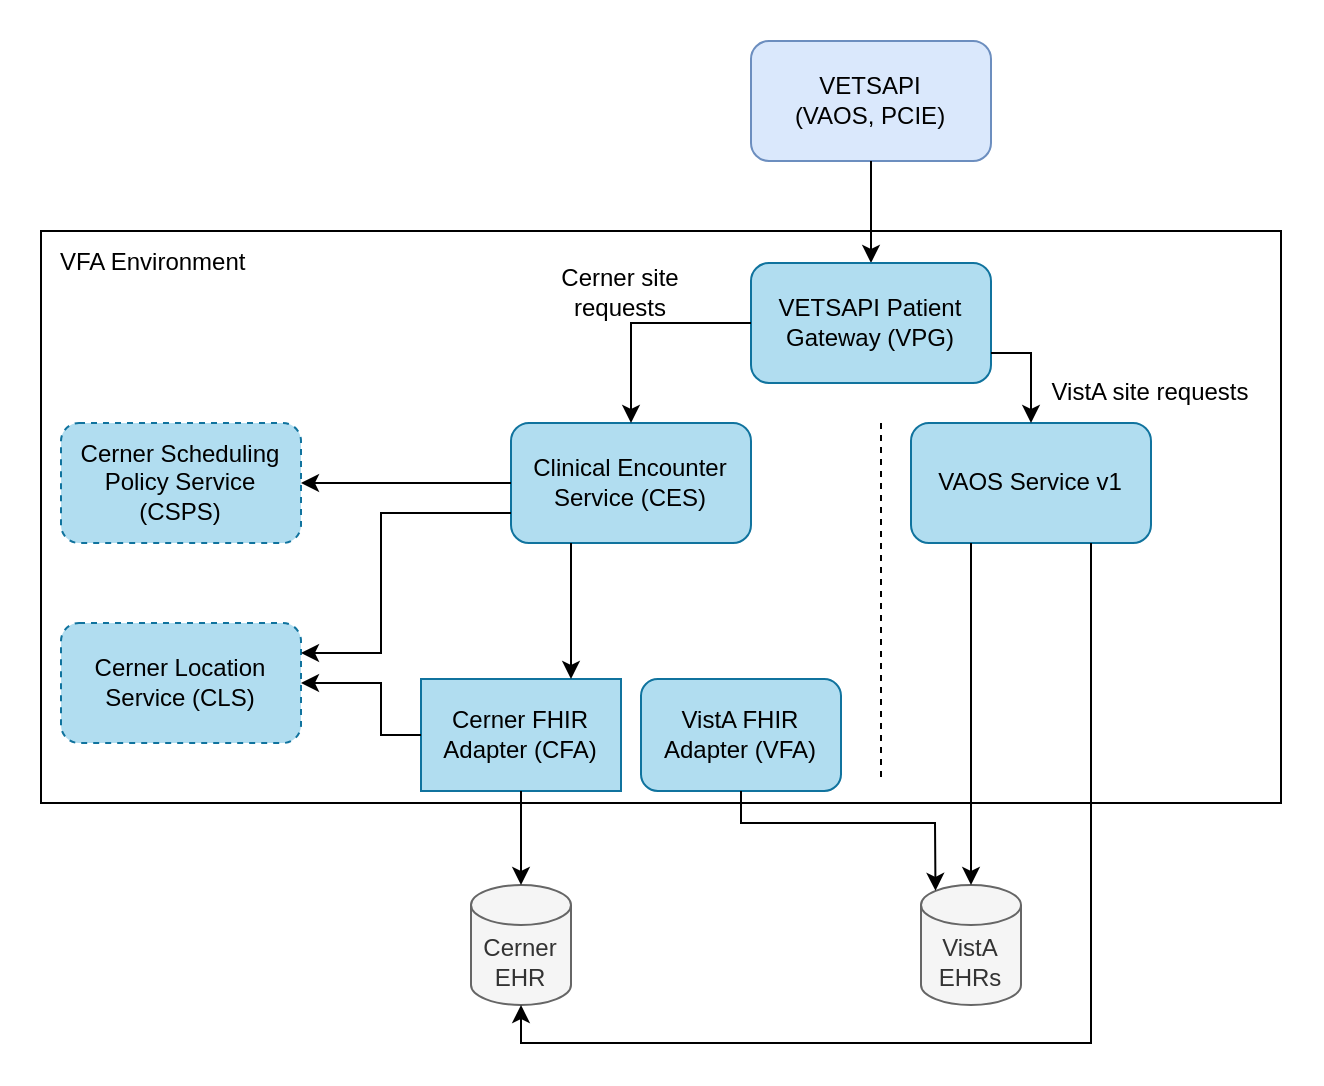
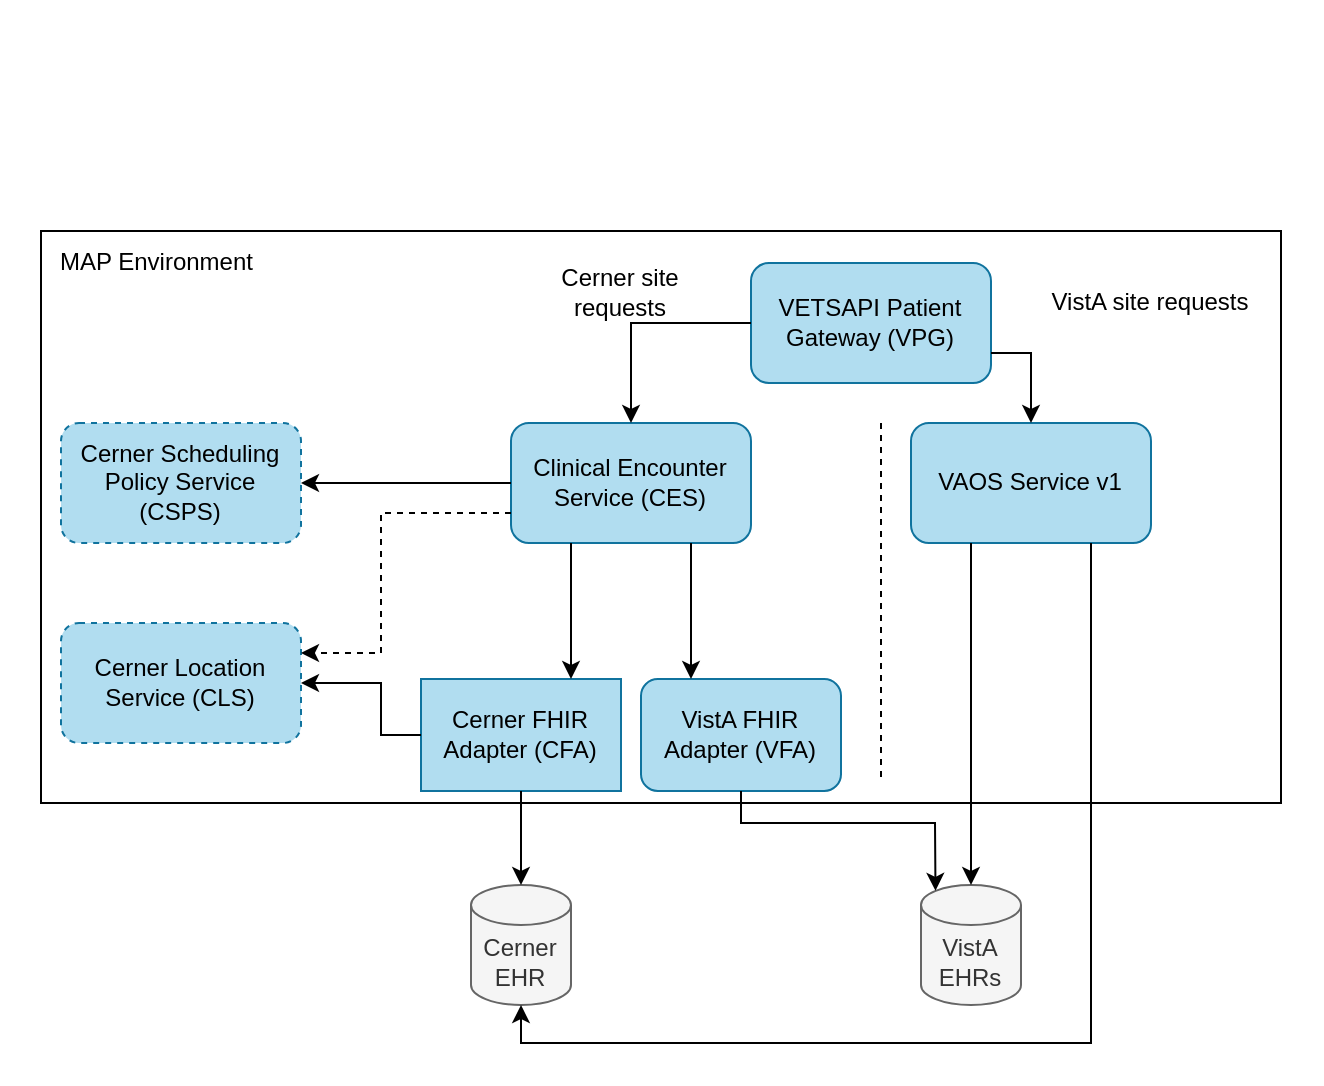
- <mxCell id="4" value="&lt;div&gt;VETSAPI&lt;br&gt;(VAOS, PCIE)&lt;br&gt;&lt;/div&gt;" style="rounded=1;whiteSpace=wrap;html=1;fillColor=#dae8fc;strokeColor=#6c8ebf;" vertex="1" parent="1"><mxGeometry x="375" y="20" width="120" height="60" as="geometry" /></mxCell>
- <mxCell id="7" value="" style="endArrow=classic;html=1;rounded=0;exitX=0.5;exitY=1;exitDx=0;exitDy=0;entryX=0.5;entryY=0;entryDx=0;entryDy=0;" edge="1" parent="1" source="4" target="19"><mxGeometry width="50" height="50" relative="1" as="geometry"><mxPoint x="290" y="361" as="sourcePoint" /><mxPoint x="340" y="311" as="targetPoint" /></mxGeometry></mxCell>
- <mxCell id="2" value="&lt;div&gt;VFA Environment&lt;/div&gt;" style="rounded=0;whiteSpace=wrap;html=1;fillColor=none;align=left;verticalAlign=top;spacingTop=4;spacing=0;spacingLeft=10;" vertex="1" parent="1"><mxGeometry x="20" y="115" width="620" height="286" as="geometry" /></mxCell>
+ <mxCell id="2" value="&lt;div&gt;MAP Environment&lt;/div&gt;" style="rounded=0;whiteSpace=wrap;html=1;fillColor=none;align=left;verticalAlign=top;spacingTop=4;spacing=0;spacingLeft=10;" vertex="1" parent="1"><mxGeometry x="20" y="115" width="620" height="286" as="geometry" /></mxCell>
- <mxCell id="26" value="VistA site requests" style="text;html=1;strokeColor=none;fillColor=none;align=center;verticalAlign=middle;whiteSpace=wrap;rounded=0;" vertex="1" parent="1"><mxGeometry x="520" y="181" width="110" height="30" as="geometry" /></mxCell>
+ <mxCell id="26" value="VistA site requests" style="text;html=1;strokeColor=none;fillColor=none;align=center;verticalAlign=middle;whiteSpace=wrap;rounded=0;" vertex="1" parent="1"><mxGeometry x="520" y="136" width="110" height="30" as="geometry" /></mxCell>
- <mxCell id="16" value="" style="endArrow=classic;html=1;rounded=0;exitX=0;exitY=0.75;exitDx=0;exitDy=0;entryX=1;entryY=0.25;entryDx=0;entryDy=0;" edge="1" parent="1" source="3" target="10"><mxGeometry width="50" height="50" relative="1" as="geometry"><mxPoint x="290" y="381" as="sourcePoint" /><mxPoint x="340" y="331" as="targetPoint" /><Array as="points"><mxPoint x="190" y="256" /><mxPoint x="190" y="326" /></Array></mxGeometry></mxCell>
+ <mxCell id="16" value="" style="endArrow=classic;html=1;rounded=0;exitX=0;exitY=0.75;exitDx=0;exitDy=0;entryX=1;entryY=0.25;entryDx=0;entryDy=0;dashed=1;" edge="1" parent="1" source="3" target="10"><mxGeometry width="50" height="50" relative="1" as="geometry"><mxPoint x="290" y="381" as="sourcePoint" /><mxPoint x="340" y="331" as="targetPoint" /><Array as="points"><mxPoint x="190" y="256" /><mxPoint x="190" y="326" /></Array></mxGeometry></mxCell>
+ <mxCell id="9" value="" style="endArrow=classic;html=1;rounded=0;exitX=0.75;exitY=1;exitDx=0;exitDy=0;entryX=0.25;entryY=0;entryDx=0;entryDy=0;" edge="1" parent="1" source="3" target="6"><mxGeometry width="50" height="50" relative="1" as="geometry"><mxPoint x="325" y="301" as="sourcePoint" /><mxPoint x="260" y="331" as="targetPoint" /></mxGeometry></mxCell>
